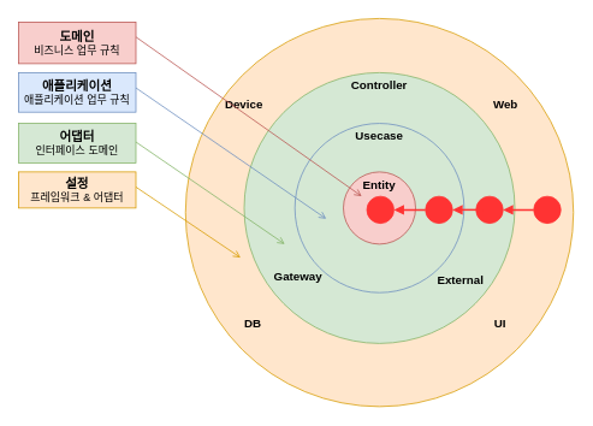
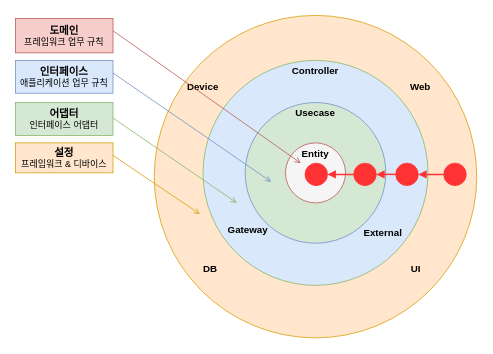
- <mxCell id="20" value="&lt;div&gt;&lt;b&gt;&lt;font style=&quot;font-size: 14px;&quot;&gt;도메인&lt;/font&gt;&lt;/b&gt;&lt;/div&gt;비즈니스 업무 규칙" style="text;html=1;align=center;verticalAlign=middle;whiteSpace=wrap;rounded=0;fillColor=#f8cecc;strokeColor=#b85450;" parent="1" vertex="1"><mxGeometry x="20" y="24" width="130" height="46" as="geometry" /></mxCell>
+ <mxCell id="20" value="&lt;div&gt;&lt;b&gt;&lt;font style=&quot;font-size: 14px;&quot;&gt;도메인&lt;/font&gt;&lt;/b&gt;&lt;/div&gt;프레임워크 업무 규칙" style="text;html=1;align=center;verticalAlign=middle;whiteSpace=wrap;rounded=0;fillColor=#f8cecc;strokeColor=#b85450;" parent="1" vertex="1"><mxGeometry x="20" y="24" width="130" height="46" as="geometry" /></mxCell>
- <mxCell id="3" value="Controller" style="ellipse;whiteSpace=wrap;html=1;aspect=fixed;verticalAlign=top;fontStyle=1;fontSize=13;fillColor=#d5e8d4;strokeColor=#82b366;" parent="1" vertex="1"><mxGeometry x="270" y="80" width="300" height="300" as="geometry" /></mxCell>
+ <mxCell id="3" value="Controller" style="ellipse;whiteSpace=wrap;html=1;aspect=fixed;verticalAlign=top;fontStyle=1;fontSize=13;fillColor=#dae8fc;strokeColor=#82b366;" parent="1" vertex="1"><mxGeometry x="270" y="80" width="300" height="300" as="geometry" /></mxCell>
- <mxCell id="26" value="&lt;div&gt;&lt;b&gt;&lt;font style=&quot;font-size: 14px;&quot;&gt;애플리케이션&lt;/font&gt;&lt;/b&gt;&lt;/div&gt;애플리케이션 업무 규칙" style="text;html=1;align=center;verticalAlign=middle;whiteSpace=wrap;rounded=0;fillColor=#dae8fc;strokeColor=#6c8ebf;" vertex="1" parent="1"><mxGeometry x="20" y="80" width="130" height="43.75" as="geometry" /></mxCell>
+ <mxCell id="26" value="&lt;div&gt;&lt;b&gt;&lt;font style=&quot;font-size: 14px;&quot;&gt;인터페이스&lt;/font&gt;&lt;/b&gt;&lt;/div&gt;애플리케이션 업무 규칙" style="text;html=1;align=center;verticalAlign=middle;whiteSpace=wrap;rounded=0;fillColor=#dae8fc;strokeColor=#6c8ebf;" vertex="1" parent="1"><mxGeometry x="20" y="80" width="130" height="43.75" as="geometry" /></mxCell>
- <mxCell id="24" value="&lt;div&gt;&lt;b&gt;&lt;font style=&quot;font-size: 14px;&quot;&gt;어댑터&lt;/font&gt;&lt;/b&gt;&lt;/div&gt;인터페이스 도메인" style="text;html=1;align=center;verticalAlign=middle;whiteSpace=wrap;rounded=0;fillColor=#d5e8d4;strokeColor=#82b366;" parent="1" vertex="1"><mxGeometry x="20" y="136.25" width="130" height="43.75" as="geometry" /></mxCell>
+ <mxCell id="24" value="&lt;div&gt;&lt;b&gt;&lt;font style=&quot;font-size: 14px;&quot;&gt;어댑터&lt;/font&gt;&lt;/b&gt;&lt;/div&gt;인터페이스 어댑터" style="text;html=1;align=center;verticalAlign=middle;whiteSpace=wrap;rounded=0;fillColor=#d5e8d4;strokeColor=#82b366;" parent="1" vertex="1"><mxGeometry x="20" y="136.25" width="130" height="43.75" as="geometry" /></mxCell>
- <mxCell id="5" value="Entity" style="ellipse;whiteSpace=wrap;html=1;aspect=fixed;verticalAlign=top;fontStyle=1;fontSize=13;fillColor=#f8cecc;strokeColor=#b85450;" parent="1" vertex="1"><mxGeometry x="380" y="190" width="80" height="80" as="geometry" /></mxCell>
+ <mxCell id="5" value="Entity" style="ellipse;whiteSpace=wrap;html=1;aspect=fixed;verticalAlign=top;fontStyle=1;fontSize=13;fillColor=#f5f5f5;strokeColor=#b85450;" parent="1" vertex="1"><mxGeometry x="380" y="190" width="80" height="80" as="geometry" /></mxCell>
- <mxCell id="25" value="&lt;b&gt;&lt;font style=&quot;font-size: 14px;&quot;&gt;설정&lt;/font&gt;&lt;/b&gt;&lt;div&gt;프레임워크 &amp;amp; 어댑터&lt;/div&gt;" style="text;html=1;align=center;verticalAlign=middle;whiteSpace=wrap;rounded=0;fillColor=#ffe6cc;strokeColor=#d79b00;" parent="1" vertex="1"><mxGeometry x="20" y="190" width="130" height="40" as="geometry" /></mxCell>
+ <mxCell id="25" value="&lt;b&gt;&lt;font style=&quot;font-size: 14px;&quot;&gt;설정&lt;/font&gt;&lt;/b&gt;&lt;div&gt;프레임워크 &amp;amp; 디바이스&lt;/div&gt;" style="text;html=1;align=center;verticalAlign=middle;whiteSpace=wrap;rounded=0;fillColor=#ffe6cc;strokeColor=#d79b00;" parent="1" vertex="1"><mxGeometry x="20" y="190" width="130" height="40" as="geometry" /></mxCell>
